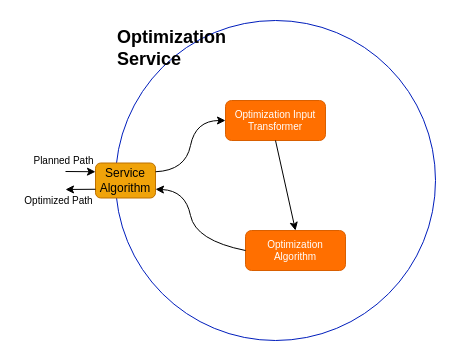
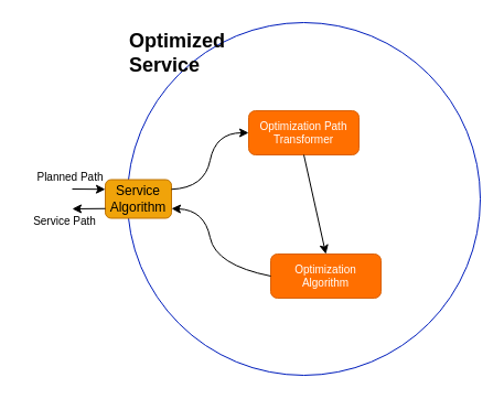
- <mxCell id="2" value="Optimization&lt;br&gt;Service" style="ellipse;whiteSpace=wrap;html=1;aspect=fixed;fontSize=18;fontStyle=1;fillColor=none;strokeColor=#001DBC;fontColor=#000000;align=left;verticalAlign=top;" parent="1" vertex="1"><mxGeometry x="115" y="20" width="320" height="320" as="geometry" /></mxCell>
+ <mxCell id="2" value="Optimized&lt;br&gt;Service" style="ellipse;whiteSpace=wrap;html=1;aspect=fixed;fontSize=18;fontStyle=1;fillColor=none;strokeColor=#001DBC;fontColor=#000000;align=left;verticalAlign=top;" parent="1" vertex="1"><mxGeometry x="115" y="20" width="320" height="320" as="geometry" /></mxCell>
- <mxCell id="3" value="Optimization Input Transformer" style="rounded=1;whiteSpace=wrap;html=1;sketch=0;fontSize=10;fillColor=#FF6F00;strokeColor=#D95F00;fontColor=#FFFFFF;" parent="1" vertex="1"><mxGeometry x="225" y="100" width="100" height="40" as="geometry" /></mxCell>
+ <mxCell id="3" value="Optimization Path Transformer" style="rounded=1;whiteSpace=wrap;html=1;sketch=0;fontSize=10;fillColor=#FF6F00;strokeColor=#D95F00;fontColor=#FFFFFF;" parent="1" vertex="1"><mxGeometry x="225" y="100" width="100" height="40" as="geometry" /></mxCell>
- <mxCell id="12" value="&lt;span style=&quot;font-size: 10px;&quot;&gt;Optimized Path&lt;/span&gt;" style="text;html=1;strokeColor=none;fillColor=none;align=center;verticalAlign=middle;whiteSpace=wrap;rounded=0;" vertex="1" parent="1"><mxGeometry x="20.5" y="190" width="74.5" height="20" as="geometry" /></mxCell>
+ <mxCell id="12" value="&lt;span style=&quot;font-size: 10px;&quot;&gt;Service Path&lt;/span&gt;" style="text;html=1;strokeColor=none;fillColor=none;align=center;verticalAlign=middle;whiteSpace=wrap;rounded=0;" vertex="1" parent="1"><mxGeometry x="20.5" y="190" width="74.5" height="20" as="geometry" /></mxCell>
